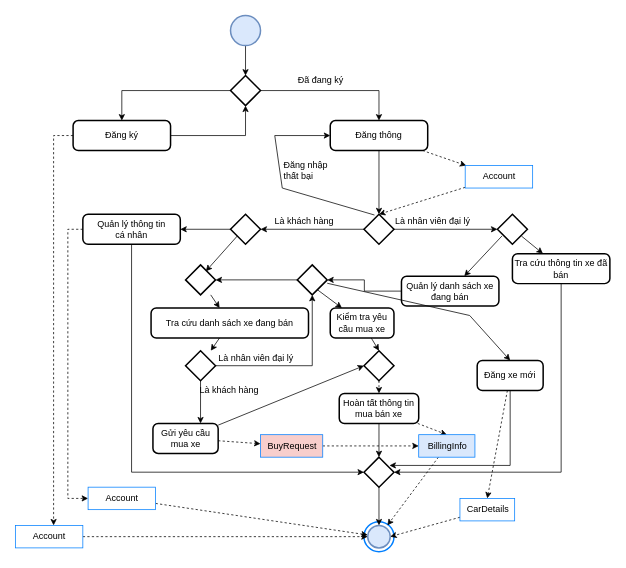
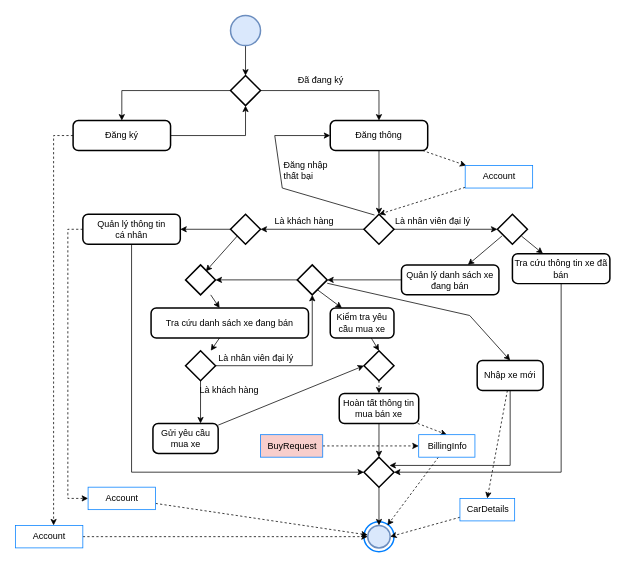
- <mxCell id="21" value="Quản lý danh sách xe đang bán" style="rounded=1;whiteSpace=wrap;html=1;absoluteArcSize=1;arcSize=14;strokeWidth=2;" parent="1" vertex="1"><mxGeometry x="535" y="367.5" width="130" height="40" as="geometry" /></mxCell>
+ <mxCell id="21" value="Quản lý danh sách xe đang bán" style="rounded=1;whiteSpace=wrap;html=1;absoluteArcSize=1;arcSize=14;strokeWidth=2;" parent="1" vertex="1"><mxGeometry x="535" y="352.5" width="130" height="40" as="geometry" /></mxCell>
- <mxCell id="47" value="Đăng xe mới" style="rounded=1;whiteSpace=wrap;html=1;absoluteArcSize=1;arcSize=14;strokeWidth=2;" parent="1" vertex="1"><mxGeometry x="636" y="480" width="88" height="40" as="geometry" /></mxCell>
+ <mxCell id="47" value="Nhập xe mới" style="rounded=1;whiteSpace=wrap;html=1;absoluteArcSize=1;arcSize=14;strokeWidth=2;" parent="1" vertex="1"><mxGeometry x="636" y="480" width="88" height="40" as="geometry" /></mxCell>
- <mxCell id="51" style="edgeStyle=none;rounded=0;orthogonalLoop=1;jettySize=auto;html=1;dashed=1;" parent="1" source="52" target="71" edge="1"><mxGeometry relative="1" as="geometry" /></mxCell>
- <mxCell id="73" value="BillingInfo" style="html=1;strokeColor=#007FFF;fillColor=#dae8fc;" parent="1" vertex="1"><mxGeometry x="558" y="579" width="75" height="30" as="geometry" /></mxCell>
+ <mxCell id="73" value="BillingInfo" style="html=1;strokeColor=#007FFF;" parent="1" vertex="1"><mxGeometry x="558" y="579" width="75" height="30" as="geometry" /></mxCell>
